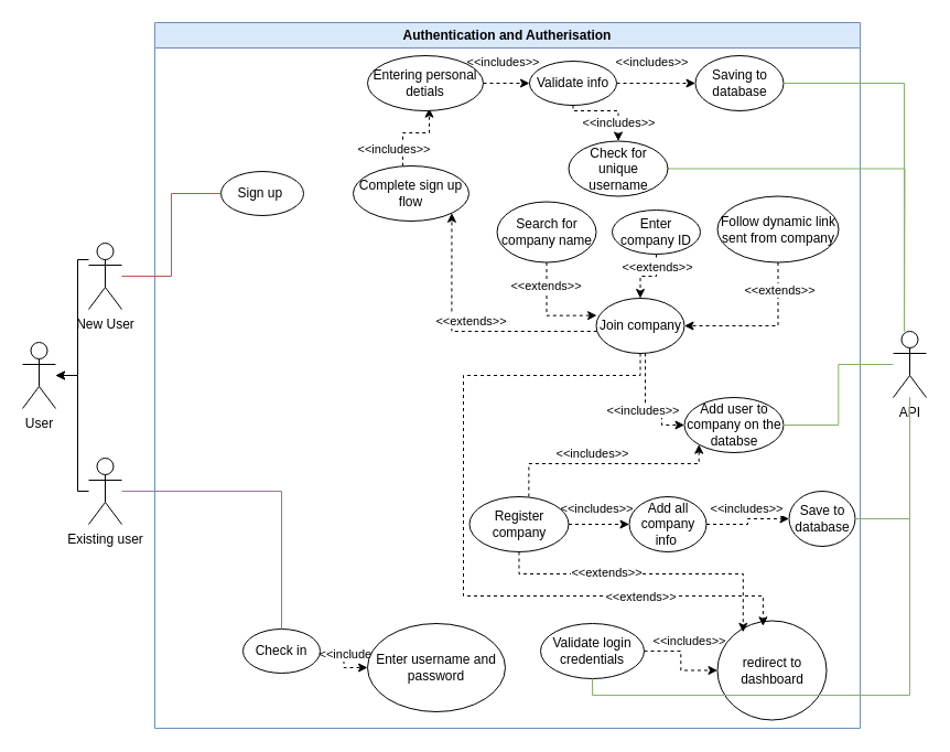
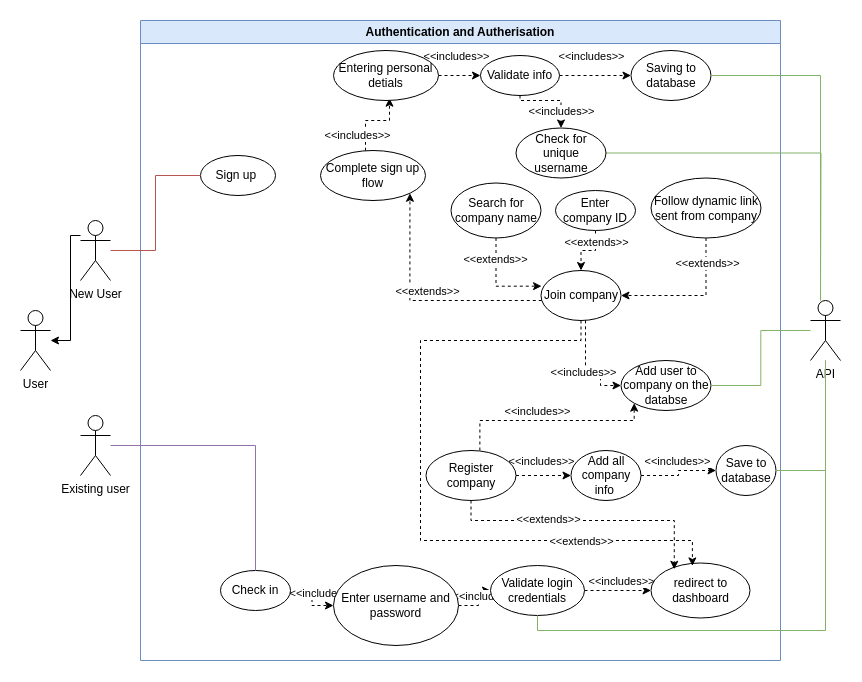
- <mxCell id="59" style="edgeStyle=orthogonalEdgeStyle;rounded=0;orthogonalLoop=1;jettySize=auto;html=1;" parent="1" source="61" target="55" edge="1"><mxGeometry relative="1" as="geometry"><Array as="points"><mxPoint x="70" y="445" /><mxPoint x="70" y="340" /></Array></mxGeometry></mxCell>
+ <mxCell id="37" style="edgeStyle=orthogonalEdgeStyle;rounded=0;orthogonalLoop=1;jettySize=auto;html=1;dashed=1;" parent="2" source="39" target="49" edge="1"><mxGeometry relative="1" as="geometry" /></mxCell>
+ <mxCell id="38" value="&amp;lt;&amp;lt;includes&amp;gt;&amp;gt;" style="edgeLabel;html=1;align=center;verticalAlign=middle;resizable=0;points=[];" parent="37" vertex="1" connectable="0"><mxGeometry x="-0.24" y="2" relative="1" as="geometry"><mxPoint x="8" y="-8" as="offset" /></mxGeometry></mxCell>
- <mxCell id="50" value="redirect to dashboard" style="ellipse;whiteSpace=wrap;html=1;" parent="2" vertex="1"><mxGeometry x="510.5" y="542.5" width="99" height="90" as="geometry" /></mxCell>
+ <mxCell id="50" value="redirect to dashboard" style="ellipse;whiteSpace=wrap;html=1;" parent="2" vertex="1"><mxGeometry x="510.5" y="542.5" width="99" height="55" as="geometry" /></mxCell>
